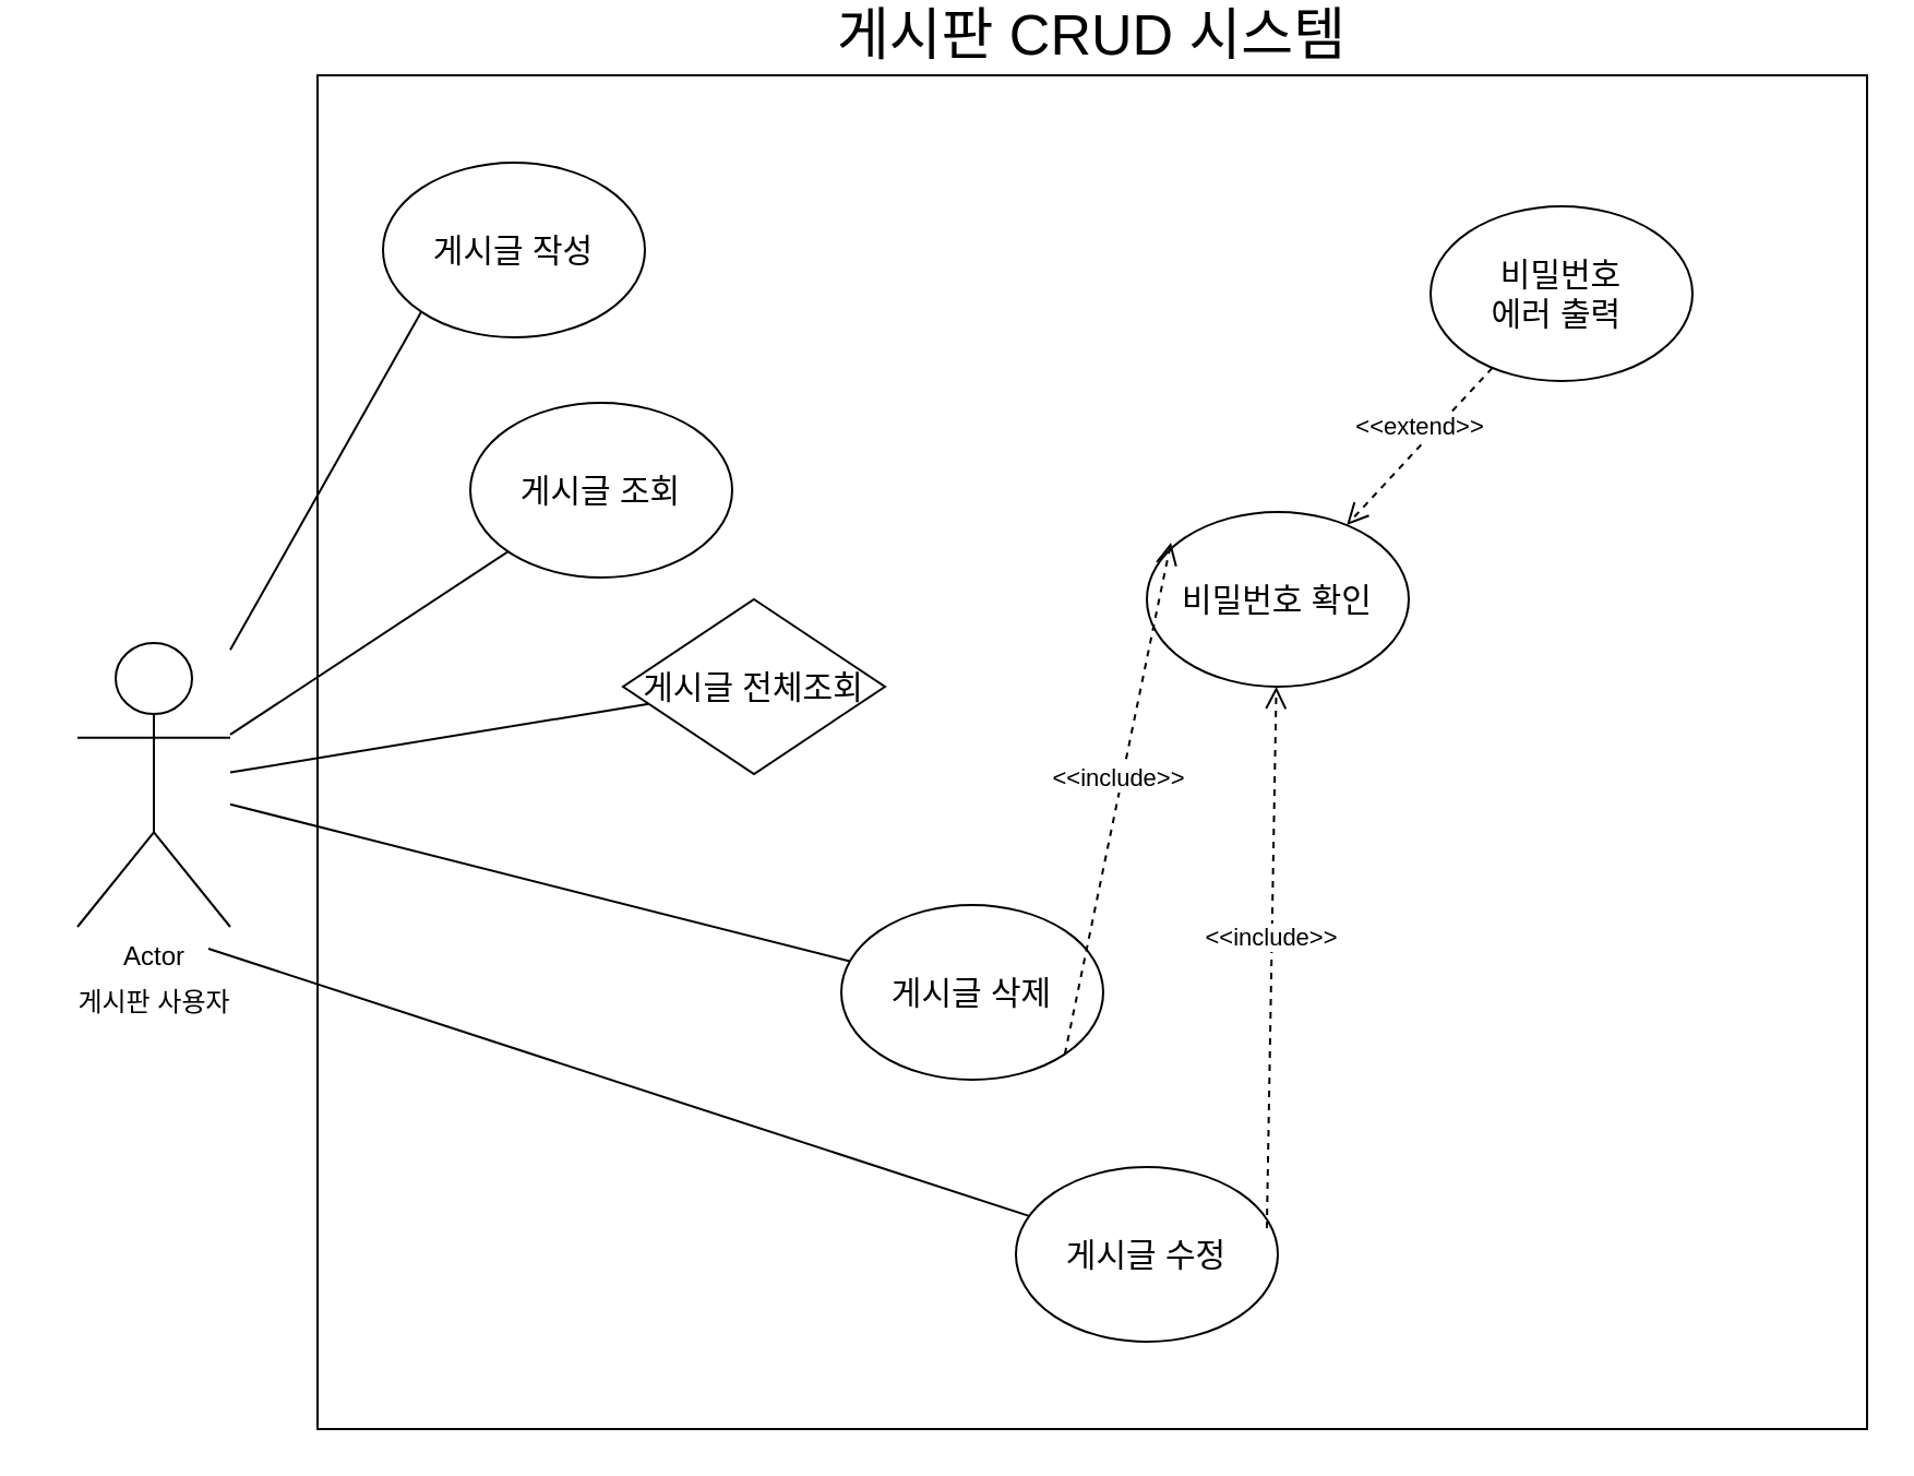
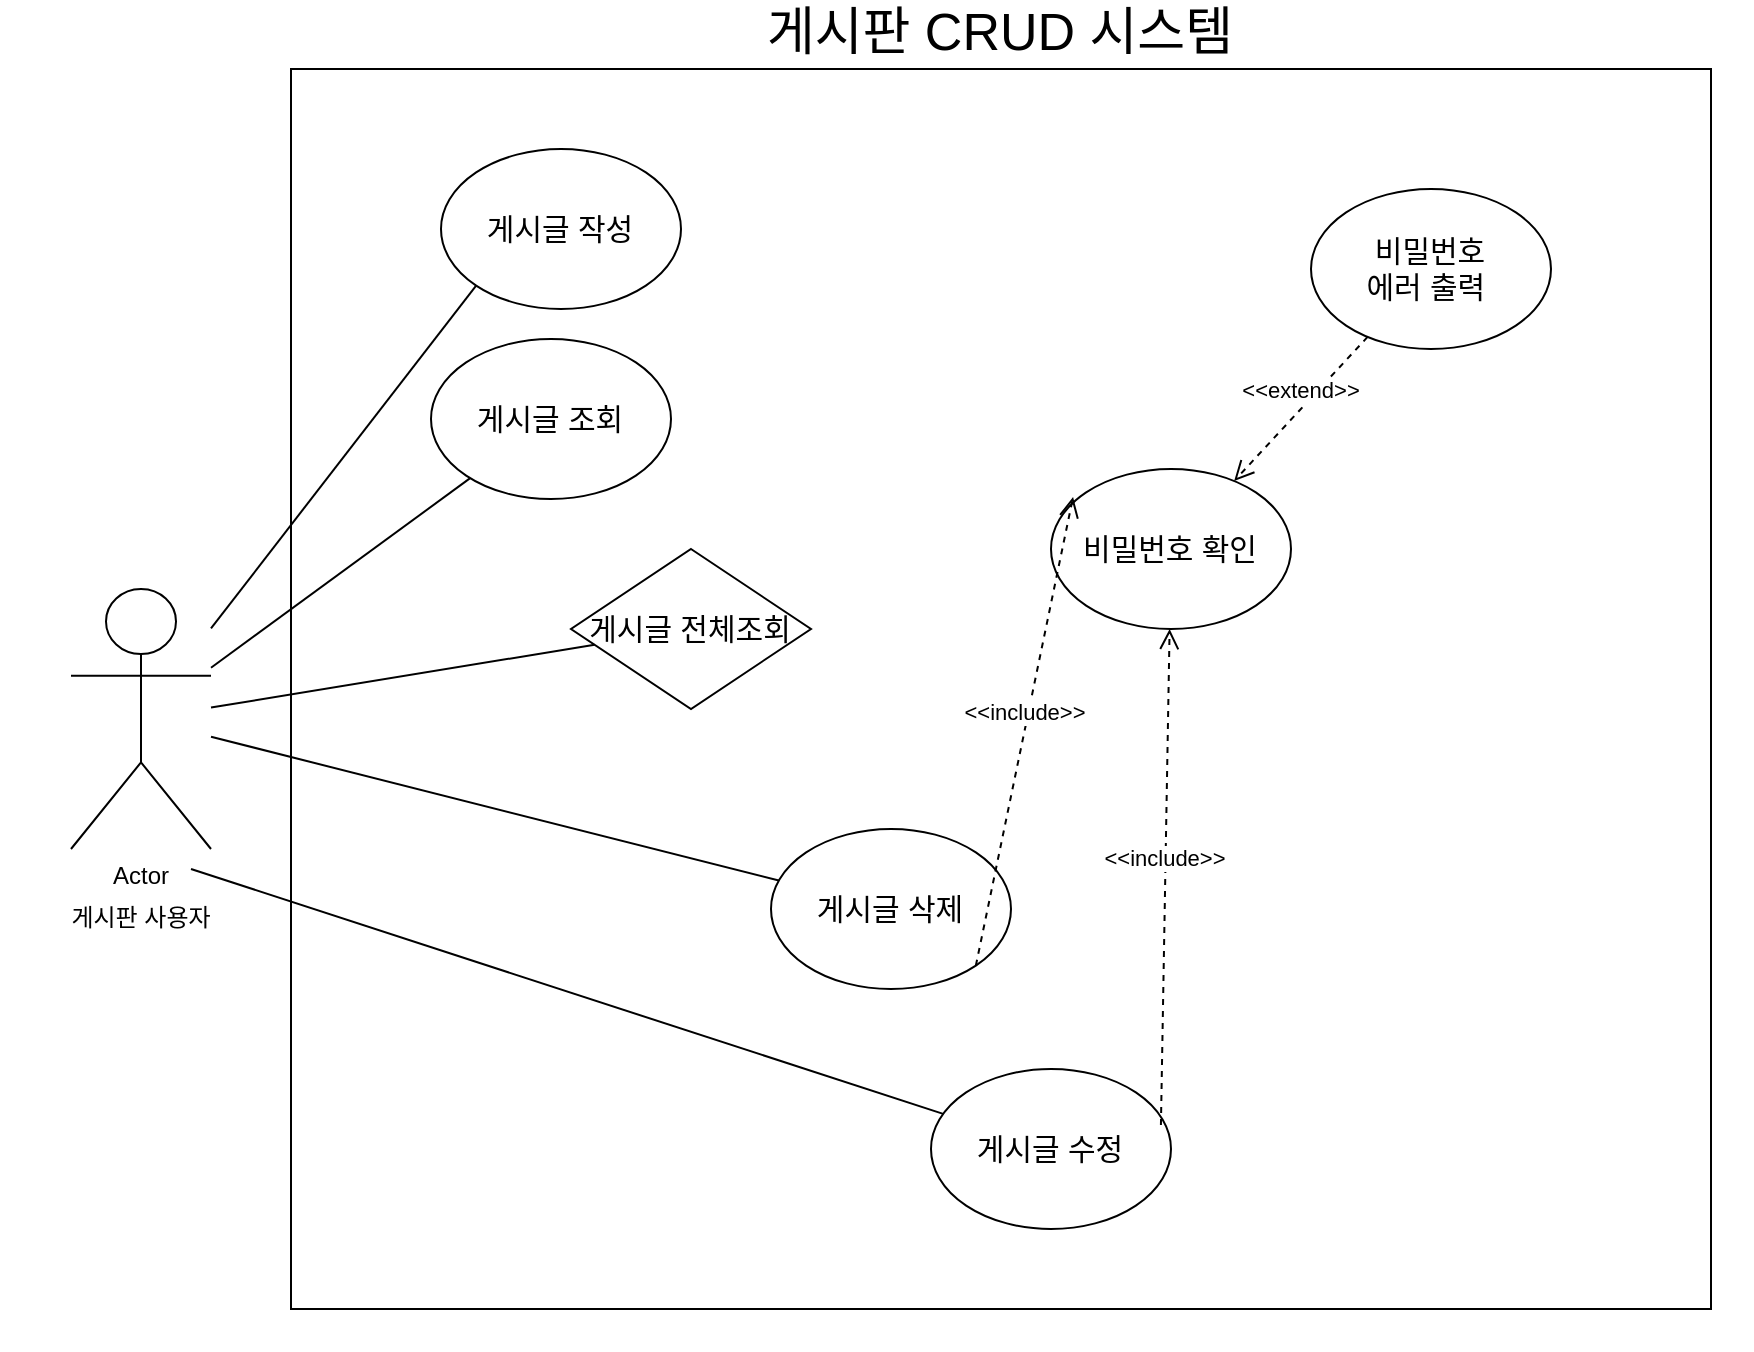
- <mxCell id="5" value="&lt;font style=&quot;font-size: 15px;&quot;&gt;게시글 작성&lt;/font&gt;" style="ellipse;whiteSpace=wrap;html=1;" vertex="1" parent="1"><mxGeometry x="175" y="60" width="120" height="80" as="geometry" /></mxCell>
+ <mxCell id="5" value="&lt;font style=&quot;font-size: 15px;&quot;&gt;게시글 작성&lt;/font&gt;" style="ellipse;whiteSpace=wrap;html=1;" vertex="1" parent="1"><mxGeometry x="220" y="60" width="120" height="80" as="geometry" /></mxCell>
- <mxCell id="6" value="&lt;font style=&quot;font-size: 15px;&quot;&gt;게시글 조회&lt;/font&gt;" style="ellipse;whiteSpace=wrap;html=1;" vertex="1" parent="1"><mxGeometry x="215" y="170" width="120" height="80" as="geometry" /></mxCell>
+ <mxCell id="6" value="&lt;font style=&quot;font-size: 15px;&quot;&gt;게시글 조회&lt;/font&gt;" style="ellipse;whiteSpace=wrap;html=1;" vertex="1" parent="1"><mxGeometry x="215" y="155" width="120" height="80" as="geometry" /></mxCell>
